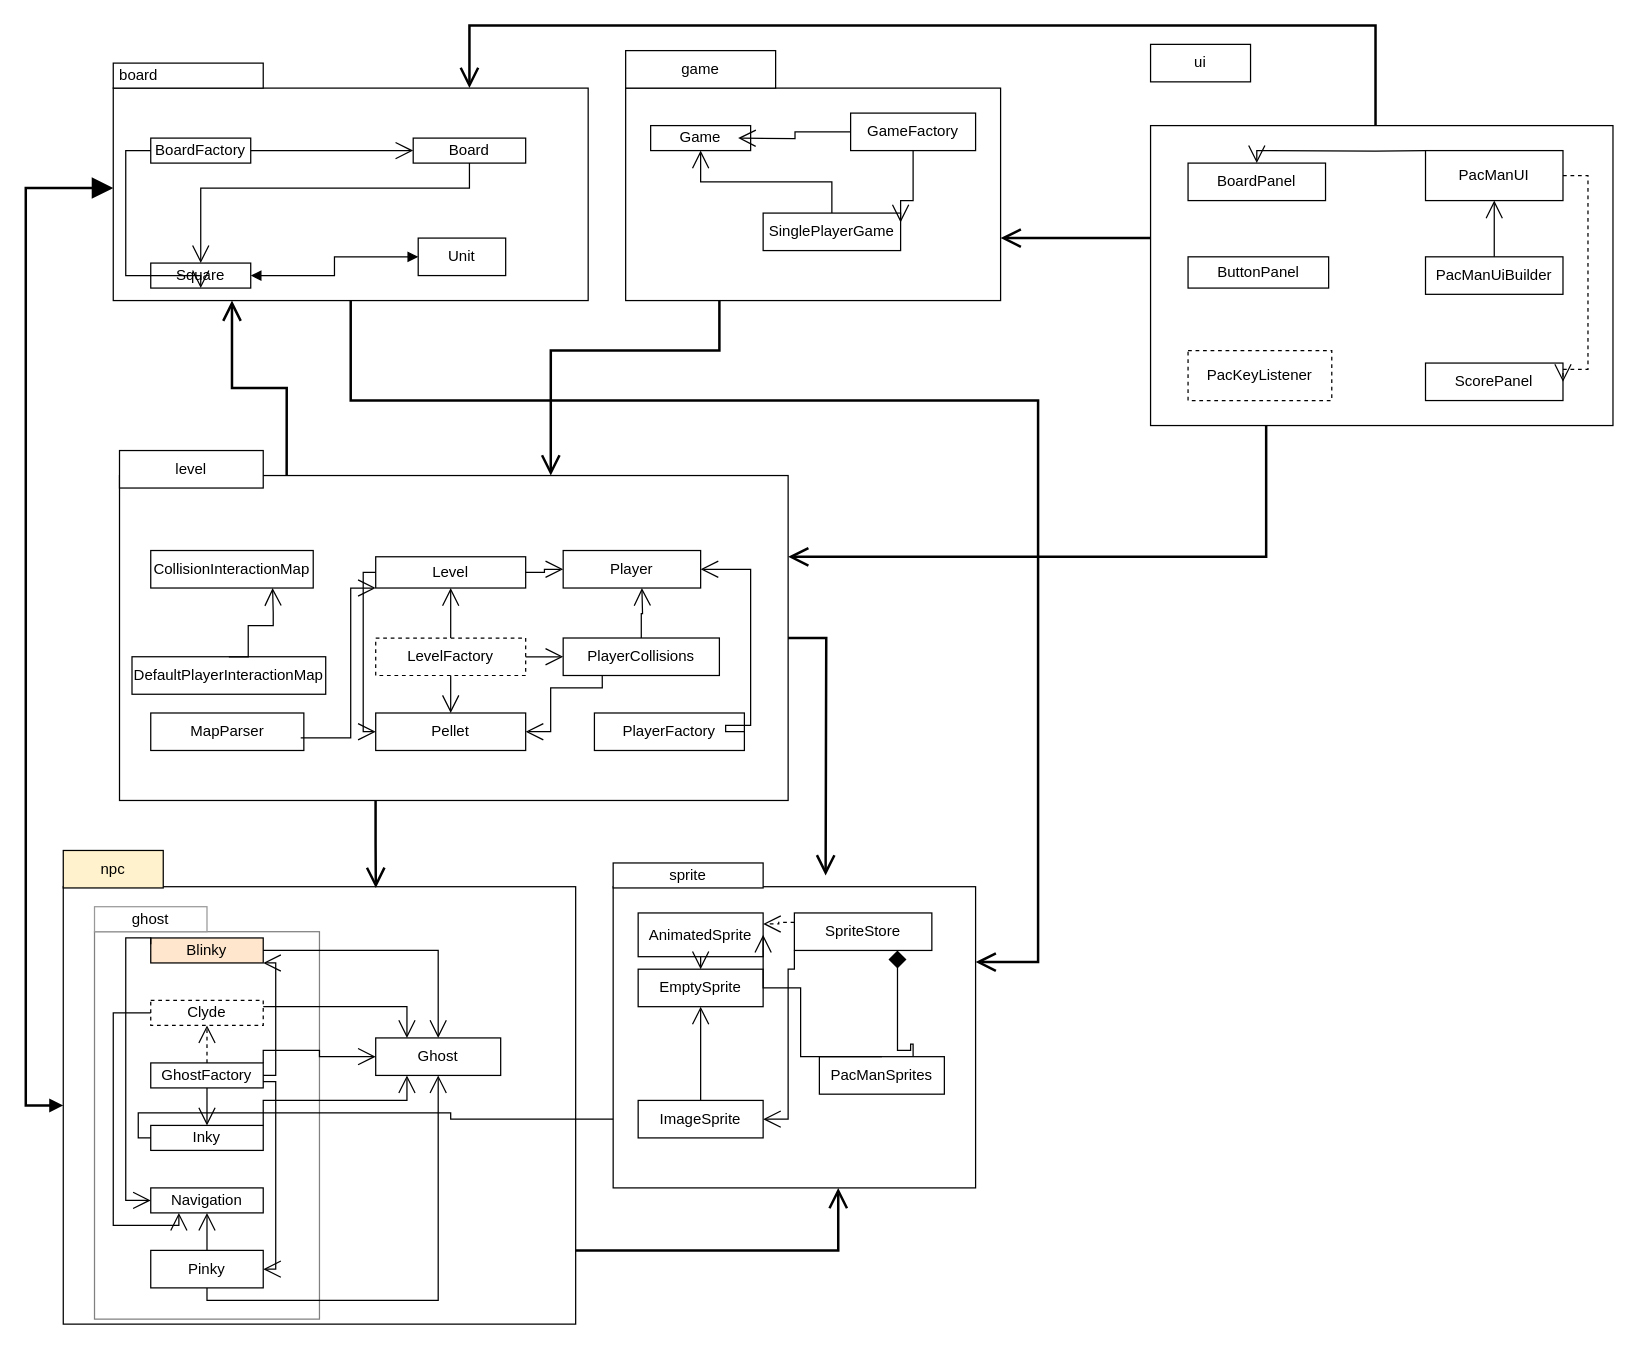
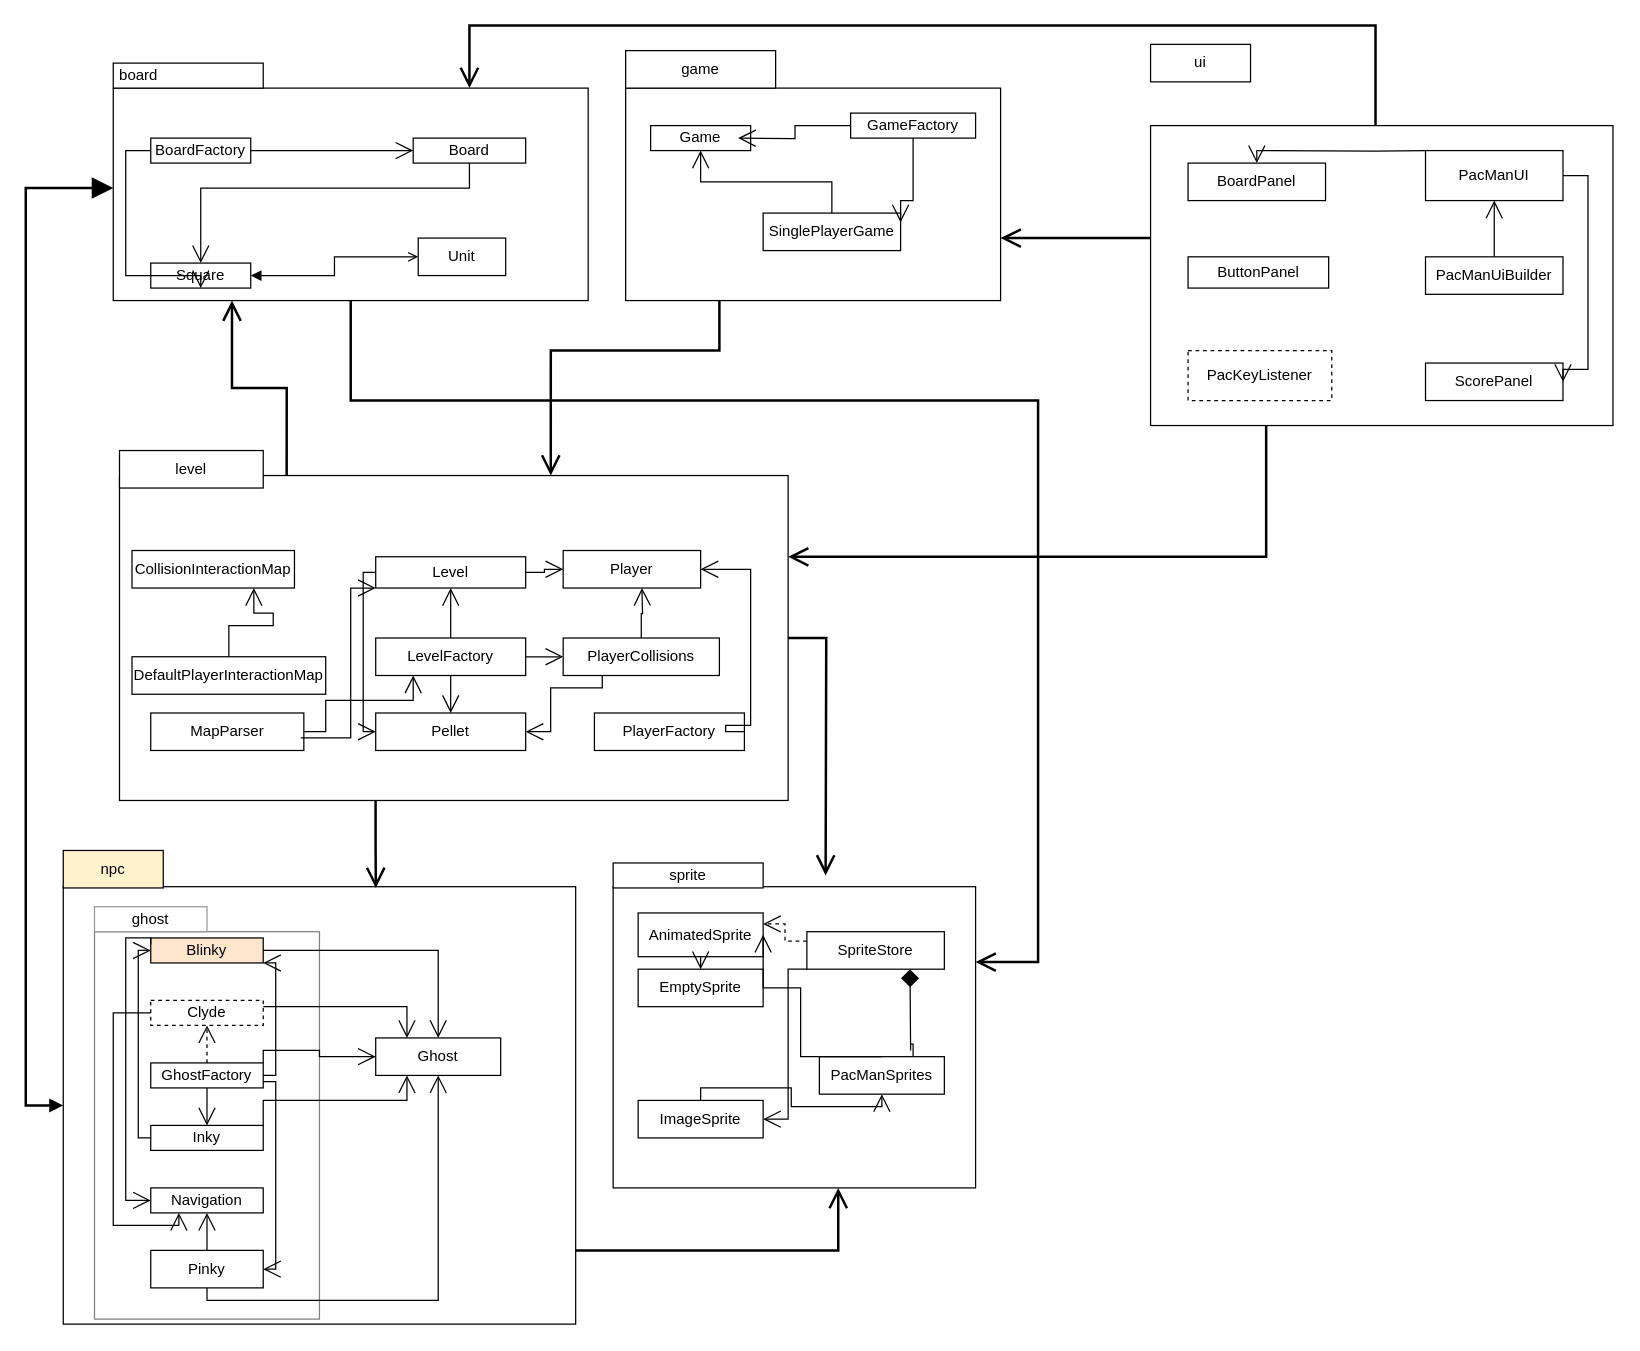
- <mxCell id="17" value="GameFactory" style="rounded=0;whiteSpace=wrap;html=1;" vertex="1" parent="1"><mxGeometry x="680" y="90" width="100" height="30" as="geometry" /></mxCell>
+ <mxCell id="17" value="GameFactory" style="rounded=0;whiteSpace=wrap;html=1;" vertex="1" parent="1"><mxGeometry x="680" y="90" width="100" height="20" as="geometry" /></mxCell>
- <mxCell id="14" value="" style="endArrow=block;startArrow=block;endFill=1;startFill=1;html=1;rounded=0;edgeStyle=orthogonalEdgeStyle;entryX=0;entryY=0.5;entryDx=0;entryDy=0;exitX=1;exitY=0.5;exitDx=0;exitDy=0;" edge="1" parent="1" source="7" target="10"><mxGeometry width="160" relative="1" as="geometry"><mxPoint x="230" y="130" as="sourcePoint" /><mxPoint x="390" y="130" as="targetPoint" /><Array as="points" /></mxGeometry></mxCell>
+ <mxCell id="14" value="" style="endArrow=open;startArrow=block;endFill=1;startFill=1;html=1;rounded=0;edgeStyle=orthogonalEdgeStyle;entryX=0;entryY=0.5;entryDx=0;entryDy=0;exitX=1;exitY=0.5;exitDx=0;exitDy=0;" edge="1" parent="1" source="7" target="10"><mxGeometry width="160" relative="1" as="geometry"><mxPoint x="230" y="130" as="sourcePoint" /><mxPoint x="390" y="130" as="targetPoint" /><Array as="points" /></mxGeometry></mxCell>
- <mxCell id="89" value="" style="endArrow=open;endFill=1;endSize=12;html=1;rounded=0;edgeStyle=orthogonalEdgeStyle;exitX=1;exitY=0.5;exitDx=0;exitDy=0;entryX=1;entryY=0.5;entryDx=0;entryDy=0;dashed=1;" edge="1" parent="1" source="85" target="87"><mxGeometry width="160" relative="1" as="geometry"><mxPoint x="990" y="100" as="sourcePoint" /><mxPoint x="1150" y="100" as="targetPoint" /><Array as="points"><mxPoint x="1270" y="140" /><mxPoint x="1270" y="295" /></Array></mxGeometry></mxCell>
+ <mxCell id="89" value="" style="endArrow=open;endFill=1;endSize=12;html=1;rounded=0;edgeStyle=orthogonalEdgeStyle;exitX=1;exitY=0.5;exitDx=0;exitDy=0;entryX=1;entryY=0.5;entryDx=0;entryDy=0;" edge="1" parent="1" source="85" target="87"><mxGeometry width="160" relative="1" as="geometry"><mxPoint x="990" y="100" as="sourcePoint" /><mxPoint x="1150" y="100" as="targetPoint" /><Array as="points"><mxPoint x="1270" y="140" /><mxPoint x="1270" y="295" /></Array></mxGeometry></mxCell>
- <mxCell id="23" value="CollisionInteractionMap" style="rounded=0;whiteSpace=wrap;html=1;" vertex="1" parent="1"><mxGeometry x="120" y="440" width="130" height="30" as="geometry" /></mxCell>
+ <mxCell id="23" value="CollisionInteractionMap" style="rounded=0;whiteSpace=wrap;html=1;" vertex="1" parent="1"><mxGeometry x="105" y="440" width="130" height="30" as="geometry" /></mxCell>
- <mxCell id="26" value="LevelFactory" style="rounded=0;whiteSpace=wrap;html=1;dashed=1;" vertex="1" parent="1"><mxGeometry x="300" y="510" width="120" height="30" as="geometry" /></mxCell>
+ <mxCell id="26" value="LevelFactory" style="rounded=0;whiteSpace=wrap;html=1;" vertex="1" parent="1"><mxGeometry x="300" y="510" width="120" height="30" as="geometry" /></mxCell>
+ <mxCell id="38" value="" style="endArrow=open;endFill=1;endSize=12;html=1;rounded=0;edgeStyle=orthogonalEdgeStyle;exitX=1;exitY=0.5;exitDx=0;exitDy=0;entryX=0.25;entryY=1;entryDx=0;entryDy=0;" edge="1" parent="1" source="27" target="26"><mxGeometry width="160" relative="1" as="geometry"><mxPoint x="300" y="590" as="sourcePoint" /><mxPoint x="460" y="590" as="targetPoint" /><Array as="points"><mxPoint x="260" y="585" /><mxPoint x="260" y="560" /><mxPoint x="330" y="560" /></Array></mxGeometry></mxCell>
- <mxCell id="73" value="SpriteStore" style="rounded=0;whiteSpace=wrap;html=1;strokeColor=#000000;" vertex="1" parent="1"><mxGeometry x="635" y="730" width="110" height="30" as="geometry" /></mxCell>
+ <mxCell id="73" value="SpriteStore" style="rounded=0;whiteSpace=wrap;html=1;strokeColor=#000000;" vertex="1" parent="1"><mxGeometry x="645" y="745" width="110" height="30" as="geometry" /></mxCell>
- <mxCell id="75" value="" style="endArrow=open;endFill=1;endSize=12;html=1;rounded=0;edgeStyle=orthogonalEdgeStyle;exitX=0.5;exitY=0;exitDx=0;exitDy=0;entryX=0.5;entryY=1;entryDx=0;entryDy=0;" edge="1" parent="1" source="71" target="70"><mxGeometry width="160" relative="1" as="geometry"><mxPoint x="550" y="840" as="sourcePoint" /><mxPoint x="710" y="840" as="targetPoint" /></mxGeometry></mxCell>
+ <mxCell id="75" value="" style="endArrow=open;endFill=1;endSize=12;html=1;rounded=0;edgeStyle=orthogonalEdgeStyle;exitX=0.5;exitY=0;exitDx=0;exitDy=0;" edge="1" parent="1" source="71" target="72"><mxGeometry width="160" relative="1" as="geometry"><mxPoint x="550" y="840" as="sourcePoint" /><mxPoint x="710" y="840" as="targetPoint" /></mxGeometry></mxCell>
- <mxCell id="63" value="" style="endArrow=open;endFill=1;endSize=12;html=1;rounded=0;edgeStyle=orthogonalEdgeStyle;exitX=0;exitY=0.5;exitDx=0;exitDy=0;" edge="1" parent="1" source="50" target="71"><mxGeometry width="160" relative="1" as="geometry"><mxPoint x="180" y="890" as="sourcePoint" /><mxPoint x="340" y="890" as="targetPoint" /></mxGeometry></mxCell>
+ <mxCell id="63" value="" style="endArrow=open;endFill=1;endSize=12;html=1;rounded=0;edgeStyle=orthogonalEdgeStyle;exitX=0;exitY=0.5;exitDx=0;exitDy=0;entryX=0;entryY=0.5;entryDx=0;entryDy=0;" edge="1" parent="1" source="50" target="46"><mxGeometry width="160" relative="1" as="geometry"><mxPoint x="180" y="890" as="sourcePoint" /><mxPoint x="340" y="890" as="targetPoint" /></mxGeometry></mxCell>
